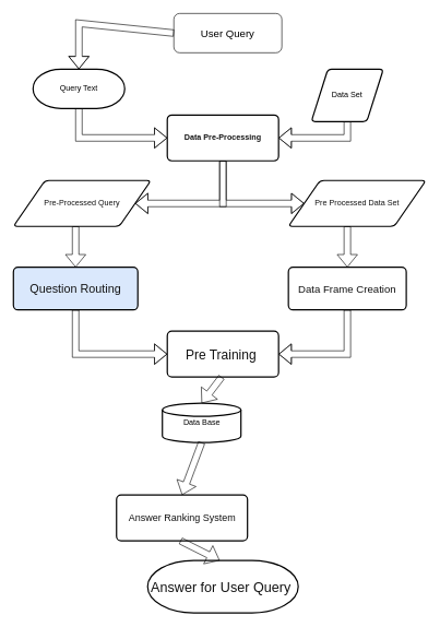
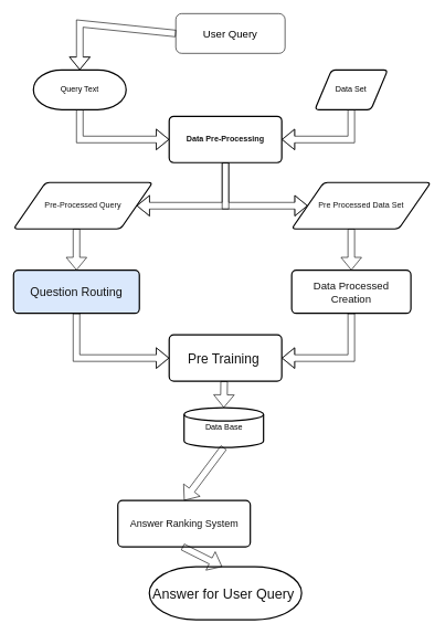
- <mxCell id="4" value="Data Set" style="shape=parallelogram;html=1;strokeWidth=2;perimeter=parallelogramPerimeter;whiteSpace=wrap;rounded=1;arcSize=12;size=0.23;" parent="1" vertex="1"><mxGeometry x="475" y="105" width="110" height="80" as="geometry" /></mxCell>
+ <mxCell id="4" value="Data Set" style="shape=parallelogram;html=1;strokeWidth=2;perimeter=parallelogramPerimeter;whiteSpace=wrap;rounded=1;arcSize=12;size=0.23;" parent="1" vertex="1"><mxGeometry x="475" y="105" width="110" height="60" as="geometry" /></mxCell>
- <mxCell id="13" value="&lt;font style=&quot;font-size: 16px;&quot; color=&quot;#121212&quot;&gt;Data Frame Creation&lt;br&gt;&lt;/font&gt;" style="rounded=1;whiteSpace=wrap;html=1;absoluteArcSize=1;arcSize=14;strokeWidth=2;" parent="1" vertex="1"><mxGeometry x="440" y="407.5" width="180" height="65" as="geometry" /></mxCell>
+ <mxCell id="13" value="&lt;font style=&quot;font-size: 16px;&quot; color=&quot;#121212&quot;&gt;Data Processed Creation&lt;br&gt;&lt;/font&gt;" style="rounded=1;whiteSpace=wrap;html=1;absoluteArcSize=1;arcSize=14;strokeWidth=2;" parent="1" vertex="1"><mxGeometry x="440" y="407.5" width="180" height="65" as="geometry" /></mxCell>
- <mxCell id="17" value="Data Base" style="strokeWidth=2;html=1;shape=mxgraph.flowchart.database;whiteSpace=wrap;" parent="1" vertex="1"><mxGeometry x="247.5" y="615" width="120" height="60" as="geometry" /></mxCell>
+ <mxCell id="17" value="Data Base" style="strokeWidth=2;html=1;shape=mxgraph.flowchart.database;whiteSpace=wrap;" parent="1" vertex="1"><mxGeometry x="277.5" y="615" width="120" height="60" as="geometry" /></mxCell>
